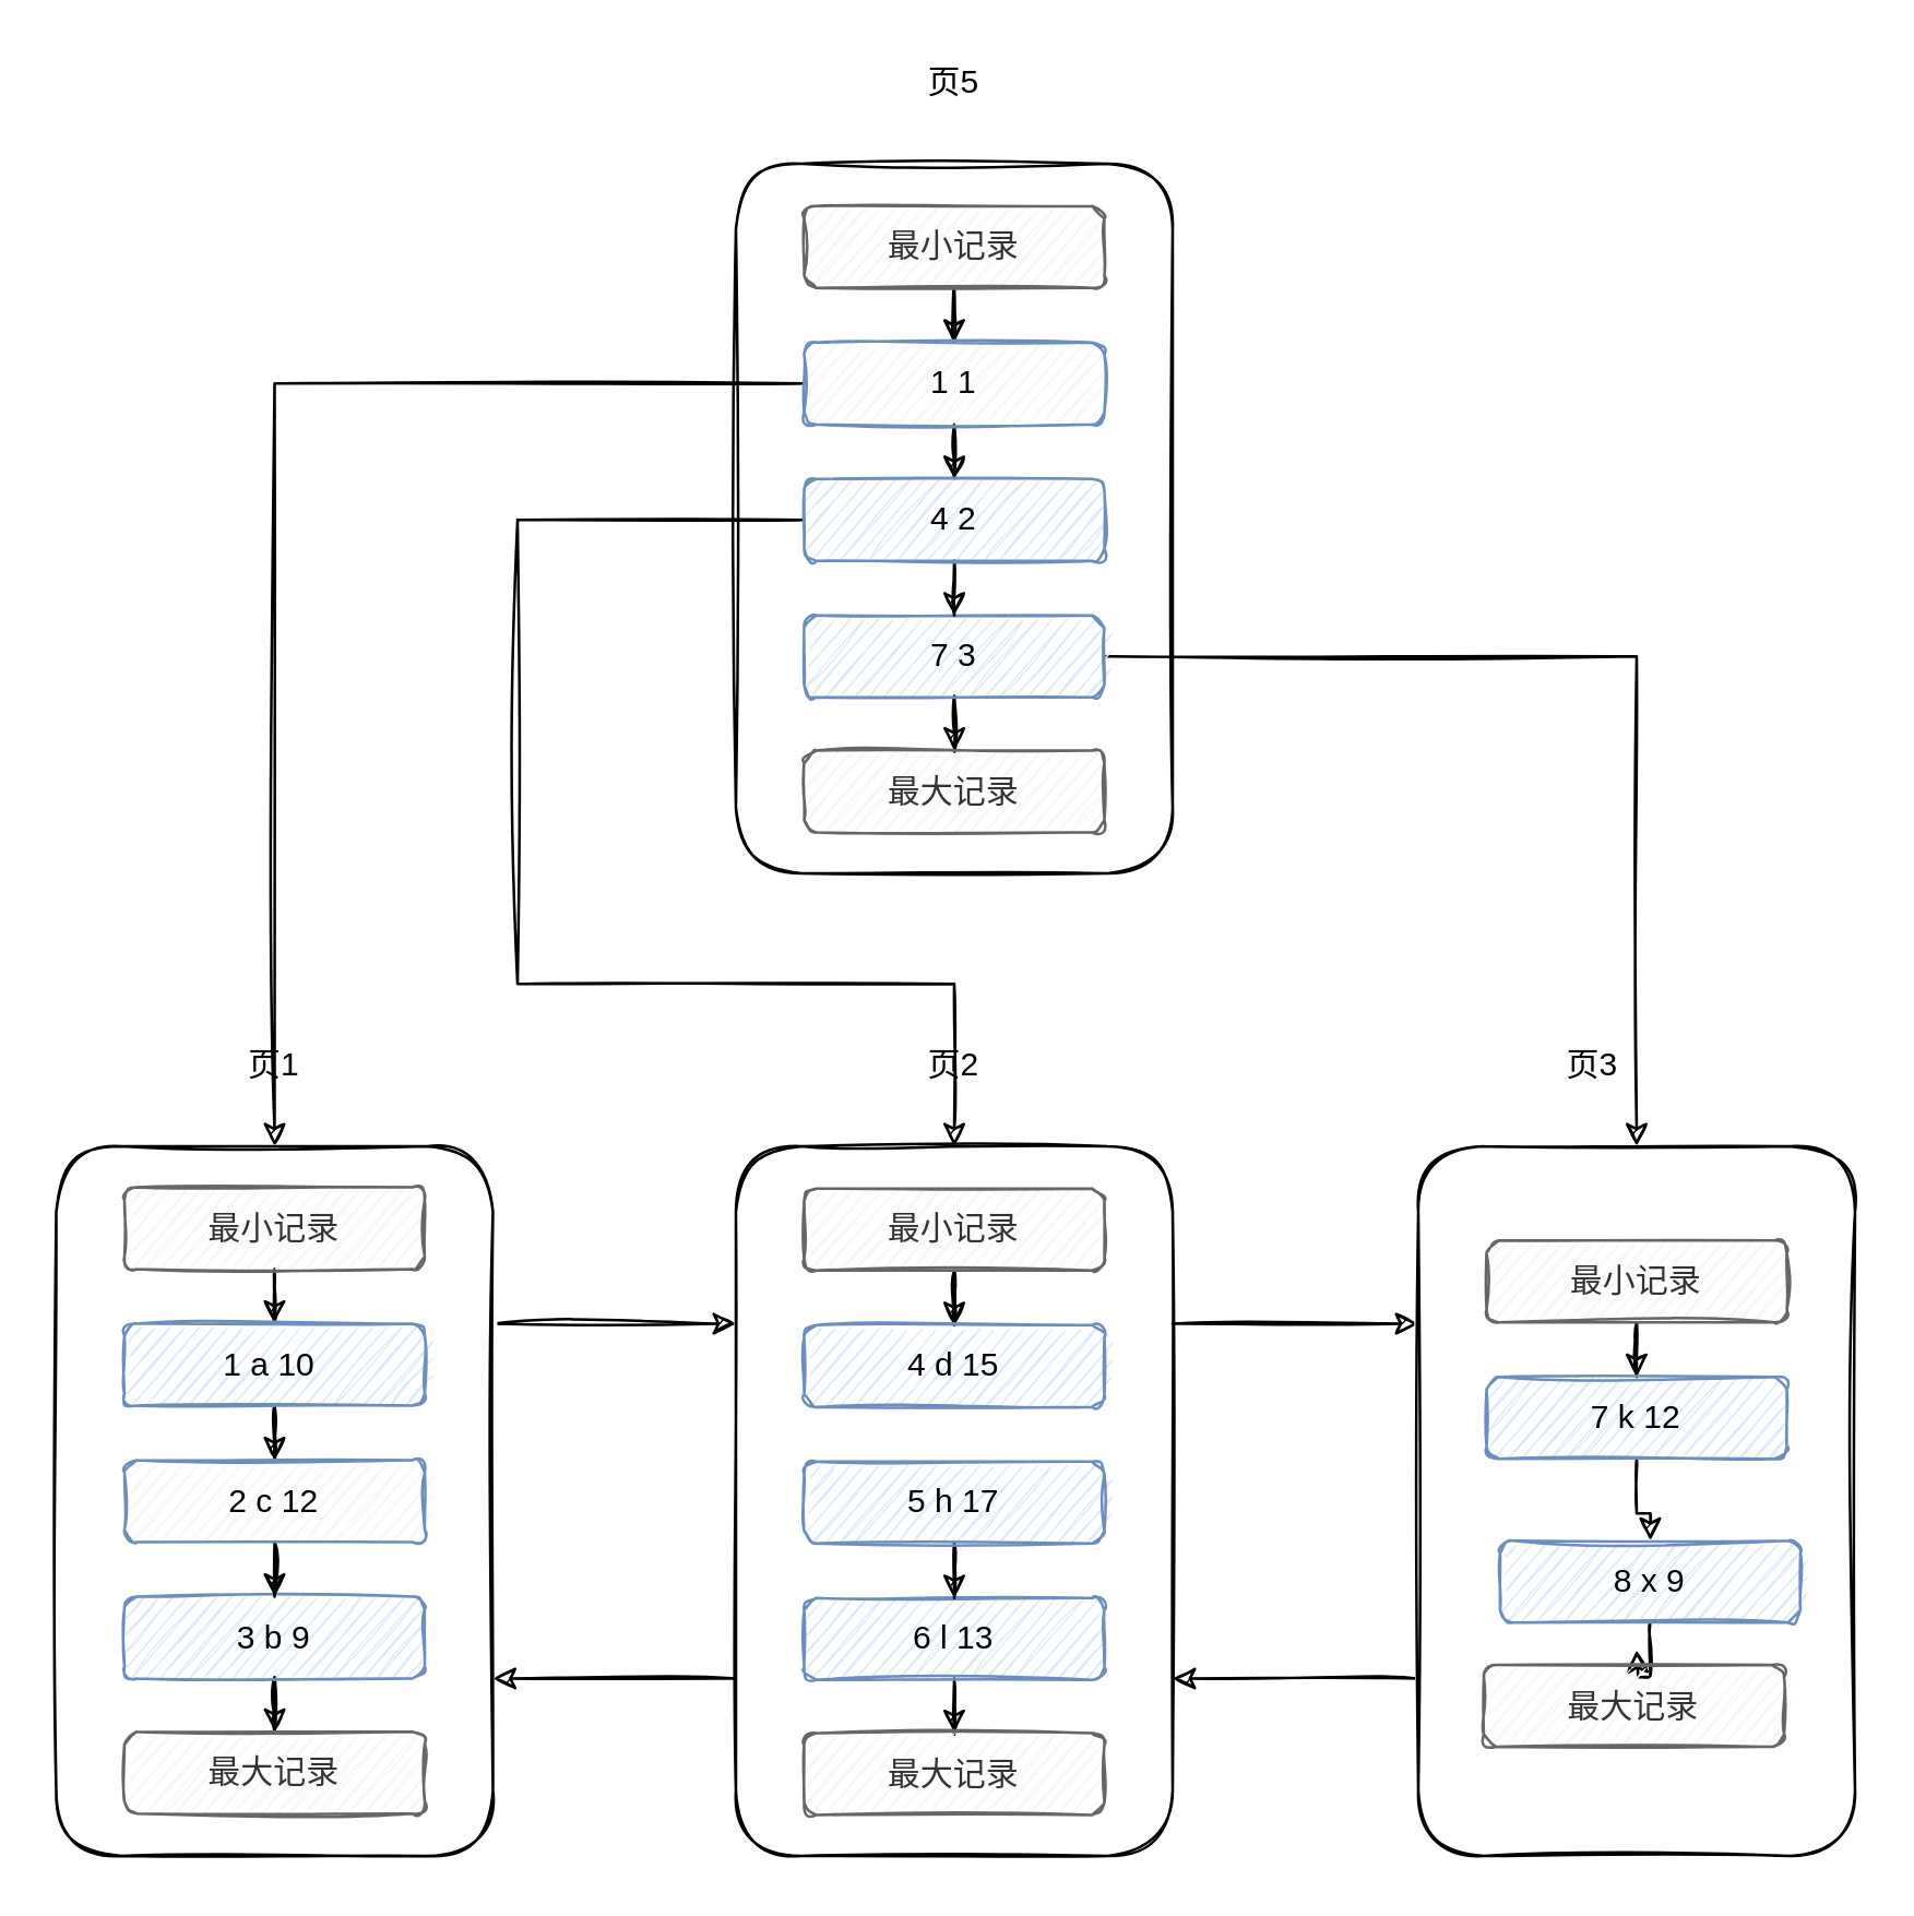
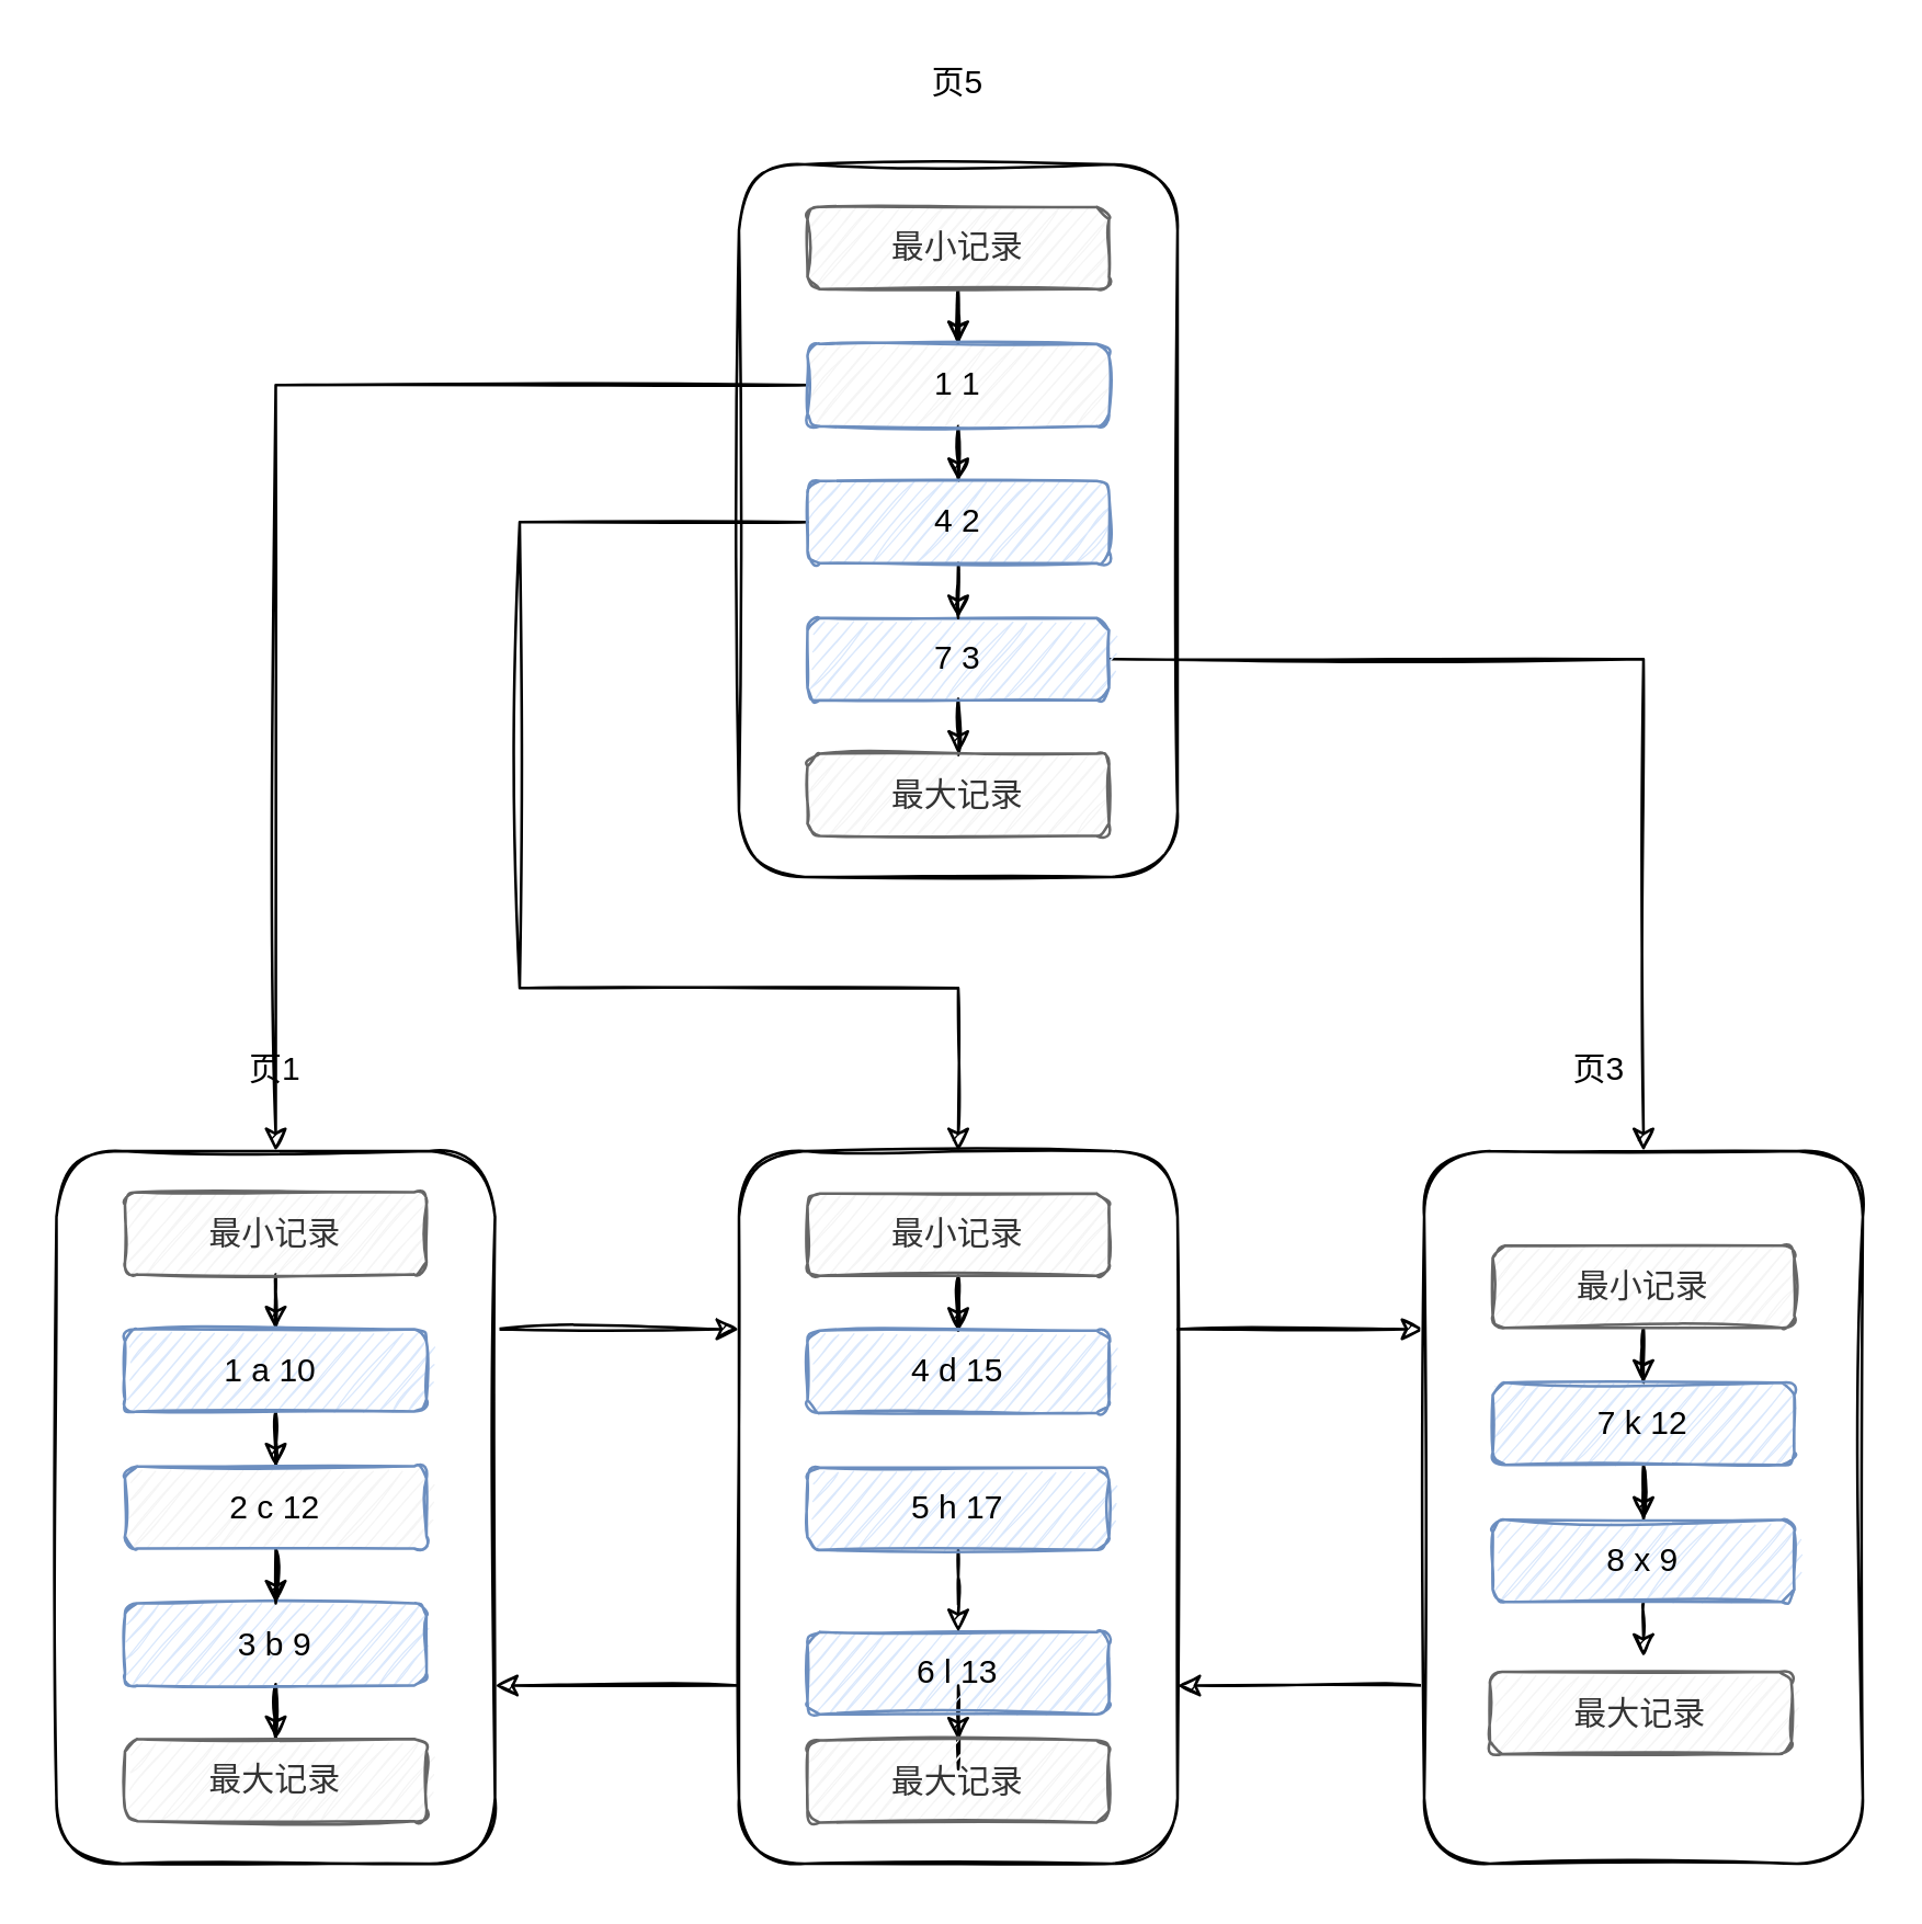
- <mxCell id="34" value="页2" style="text;html=1;strokeColor=none;fillColor=none;align=center;verticalAlign=middle;whiteSpace=wrap;rounded=0;sketch=1;" vertex="1" parent="1"><mxGeometry x="329" y="380" width="40" height="20" as="geometry" /></mxCell>
- <mxCell id="31" value="8 x 9" style="rounded=1;whiteSpace=wrap;html=1;sketch=1;fillColor=#dae8fc;strokeColor=#6c8ebf;" vertex="1" parent="1"><mxGeometry x="549" y="564" width="110" height="30" as="geometry" /></mxCell>
+ <mxCell id="31" value="8 x 9" style="rounded=1;whiteSpace=wrap;html=1;sketch=1;fillColor=#dae8fc;strokeColor=#6c8ebf;" vertex="1" parent="1"><mxGeometry x="544" y="554" width="110" height="30" as="geometry" /></mxCell>
- <mxCell id="19" value="6 l 13" style="rounded=1;whiteSpace=wrap;html=1;sketch=1;fillColor=#dae8fc;strokeColor=#6c8ebf;" vertex="1" parent="1"><mxGeometry x="294" y="585" width="110" height="30" as="geometry" /></mxCell>
+ <mxCell id="19" value="6 l 13" style="rounded=1;whiteSpace=wrap;html=1;sketch=1;fillColor=#dae8fc;strokeColor=#6c8ebf;" vertex="1" parent="1"><mxGeometry x="294" y="595" width="110" height="30" as="geometry" /></mxCell>
